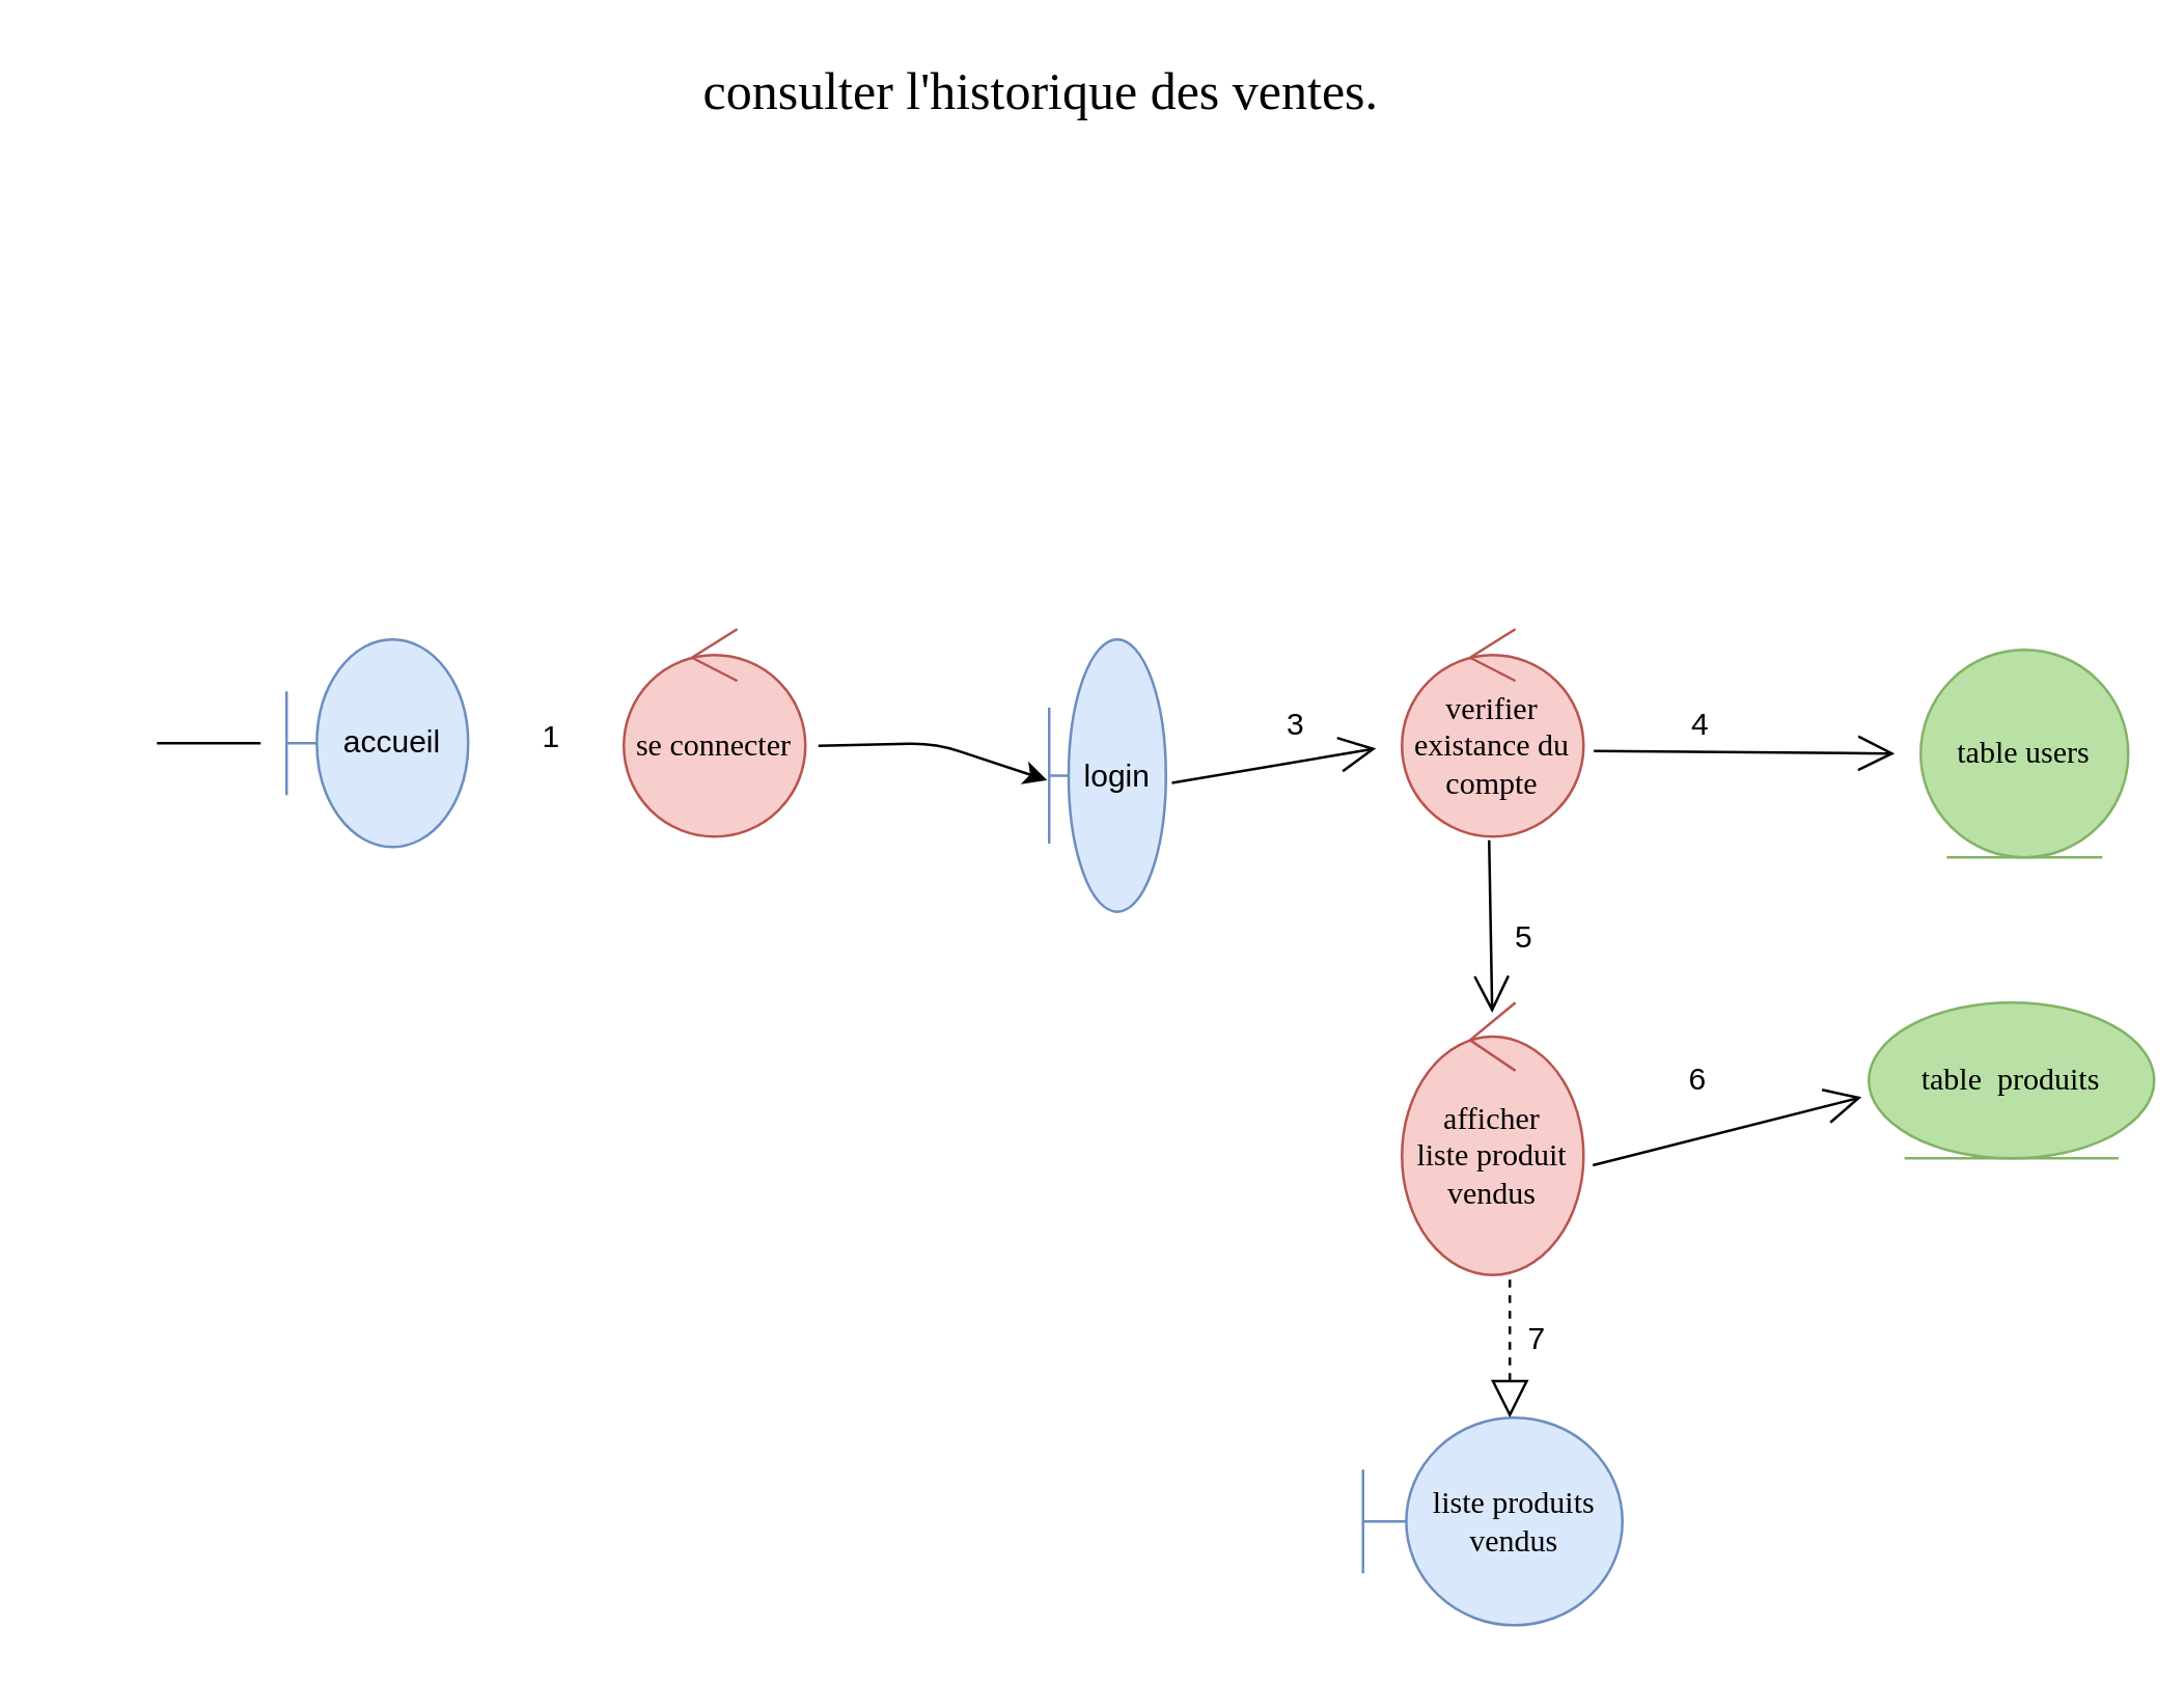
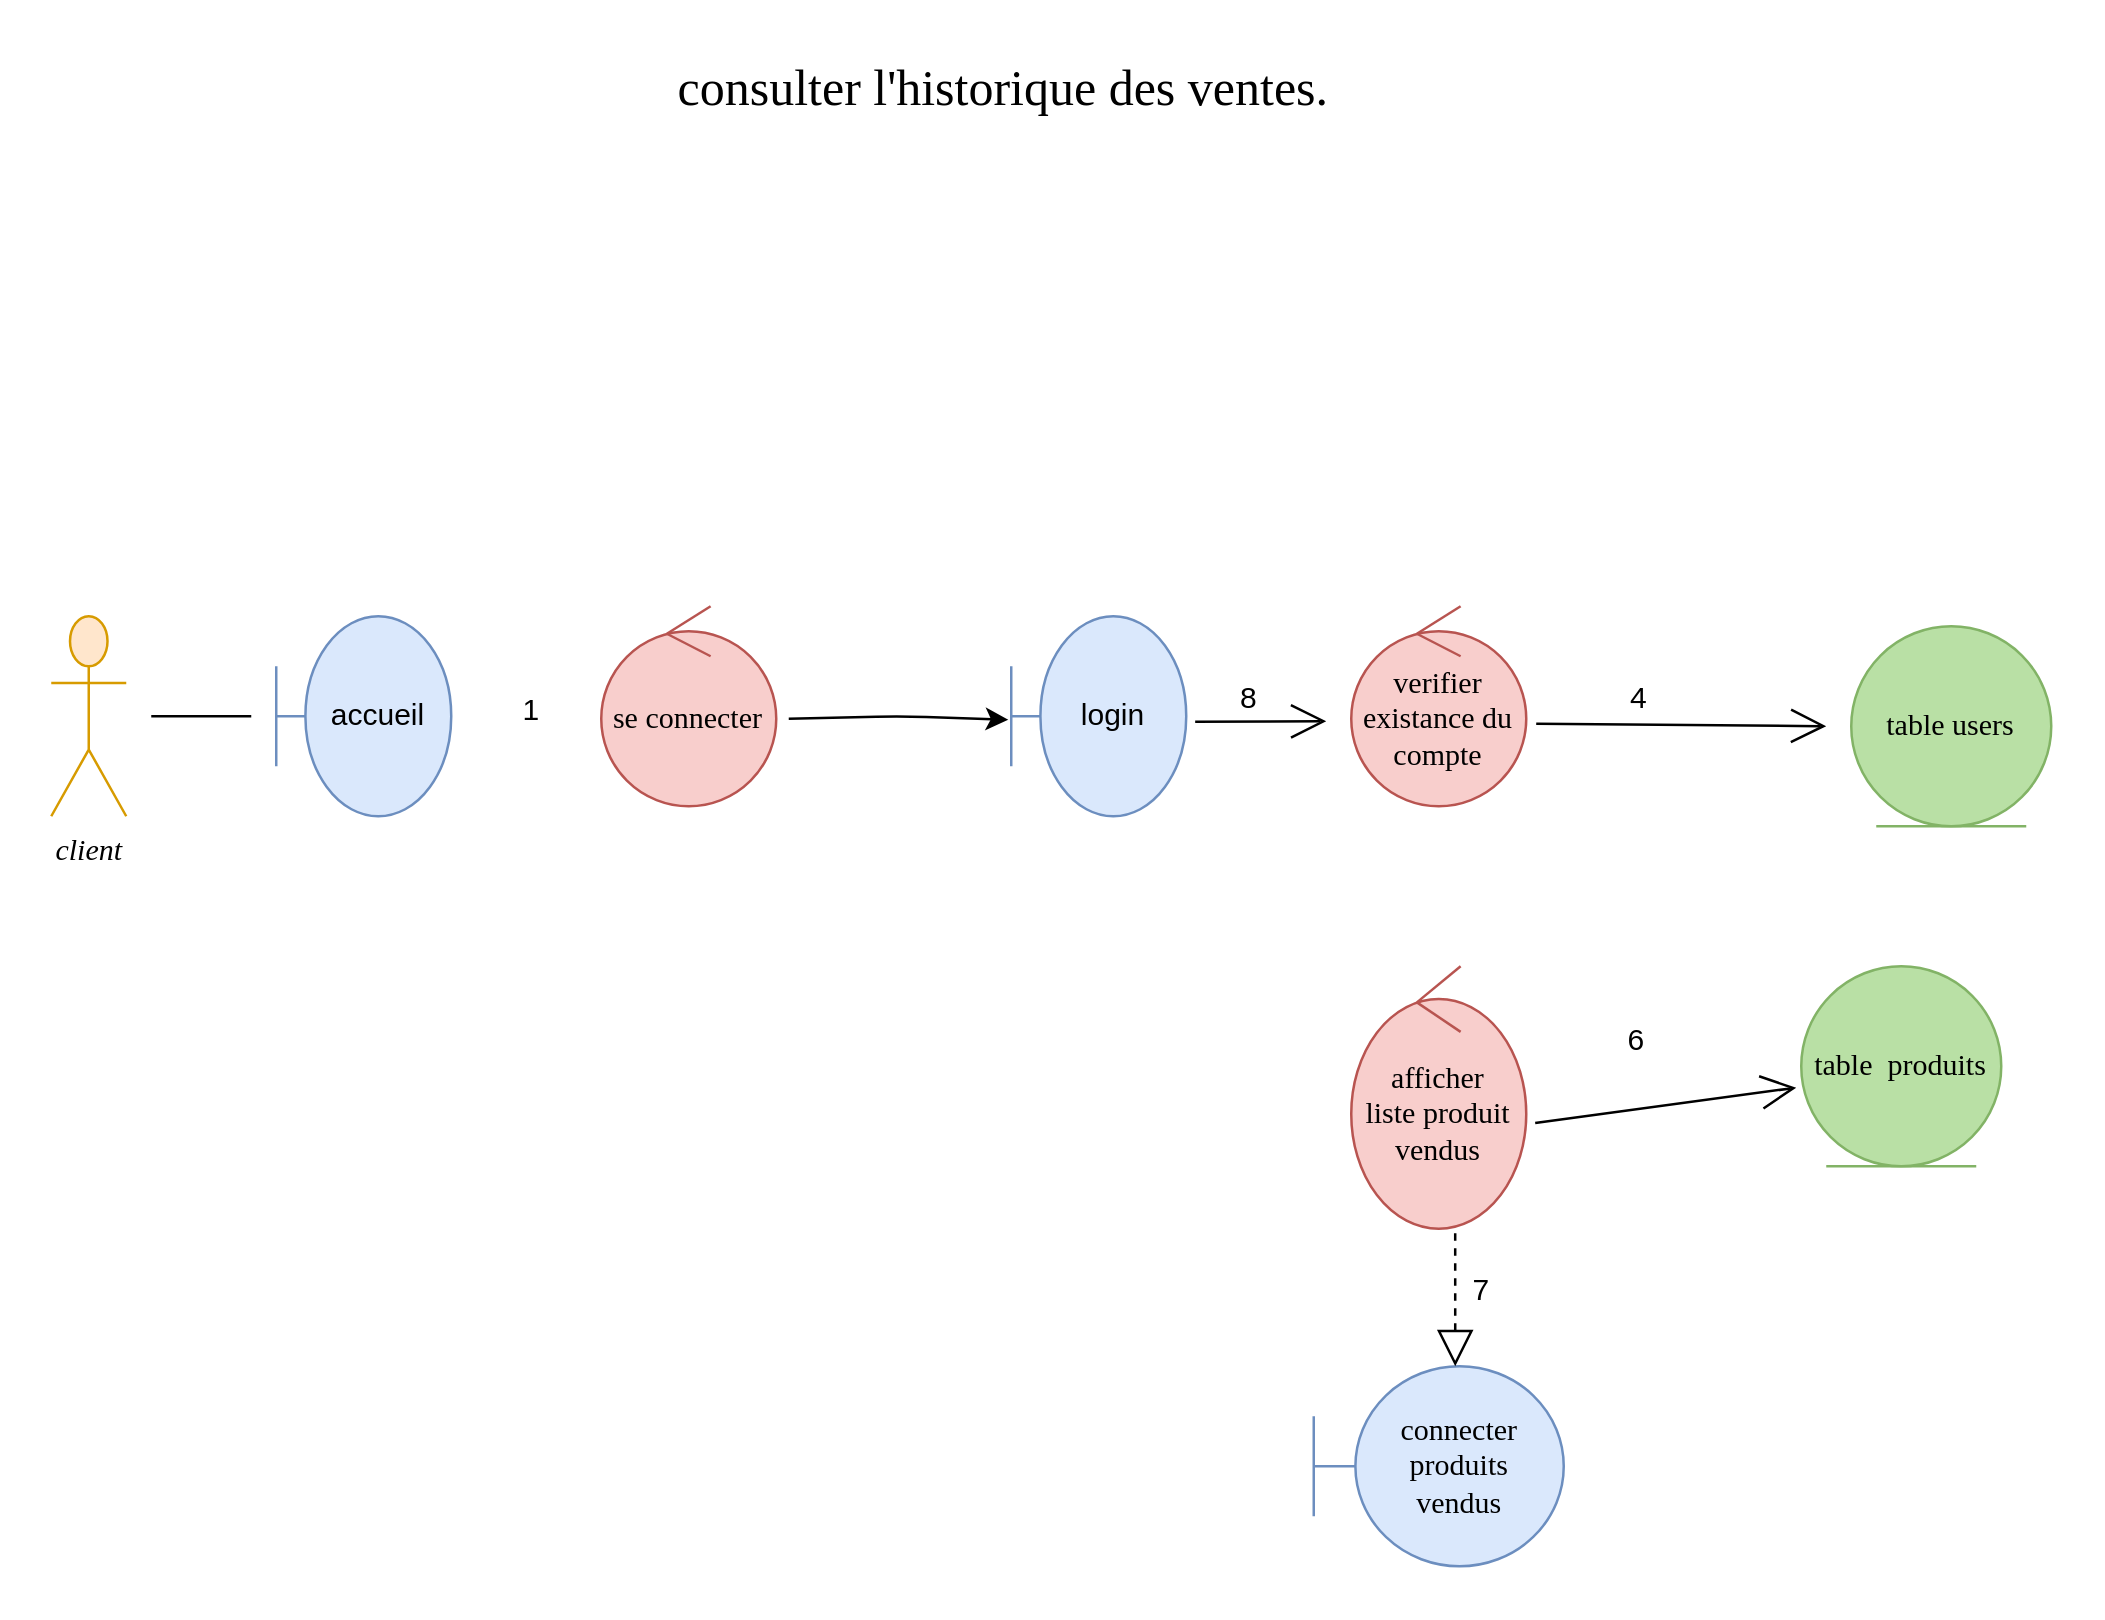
- <mxCell id="20" value="3" style="text;html=1;resizable=0;points=[];autosize=1;align=left;verticalAlign=top;spacingTop=-4;" vertex="1" parent="1"><mxGeometry x="494" y="269" width="20" height="20" as="geometry" /></mxCell>
+ <mxCell id="20" value="8" style="text;html=1;resizable=0;points=[];autosize=1;align=left;verticalAlign=top;spacingTop=-4;" vertex="1" parent="1"><mxGeometry x="494" y="269" width="20" height="20" as="geometry" /></mxCell>
+ <mxCell id="2" value="client" style="shape=umlActor;verticalLabelPosition=bottom;labelBackgroundColor=#ffffff;verticalAlign=top;html=1;fontFamily=Verdana;labelBorderColor=none;fontStyle=2;fillColor=#ffe6cc;strokeColor=#d79b00;" vertex="1" parent="1"><mxGeometry x="20" y="246" width="30" height="80" as="geometry" /></mxCell>
- <mxCell id="11" value="login" style="shape=umlBoundary;whiteSpace=wrap;html=1;fillColor=#dae8fc;strokeColor=#6c8ebf;" vertex="1" parent="1"><mxGeometry x="404" y="246" width="45" height="105" as="geometry" /></mxCell>
+ <mxCell id="11" value="login" style="shape=umlBoundary;whiteSpace=wrap;html=1;fillColor=#dae8fc;strokeColor=#6c8ebf;" vertex="1" parent="1"><mxGeometry x="404" y="246" width="70" height="80" as="geometry" /></mxCell>
- <mxCell id="15" value="" style="endArrow=open;endFill=1;endSize=12;html=1;exitX=0.48;exitY=1.017;exitDx=0;exitDy=0;exitPerimeter=0;entryX=0.497;entryY=0.037;entryDx=0;entryDy=0;entryPerimeter=0;" edge="1" parent="1" source="12" target="4"><mxGeometry width="160" relative="1" as="geometry"><mxPoint x="30" y="666" as="sourcePoint" /><mxPoint x="190" y="666" as="targetPoint" /></mxGeometry></mxCell>
- <mxCell id="22" value="5" style="text;html=1;resizable=0;points=[];autosize=1;align=left;verticalAlign=top;spacingTop=-4;" vertex="1" parent="1"><mxGeometry x="582" y="351" width="20" height="20" as="geometry" /></mxCell>
- <mxCell id="16" value="table&amp;nbsp; produits" style="ellipse;shape=umlEntity;whiteSpace=wrap;html=1;fontFamily=Verdana;fillColor=#B9E0A5;strokeColor=#82b366;" vertex="1" parent="1"><mxGeometry x="720" y="386" width="110" height="60" as="geometry" /></mxCell>
+ <mxCell id="16" value="table&amp;nbsp; produits" style="ellipse;shape=umlEntity;whiteSpace=wrap;html=1;fontFamily=Verdana;fillColor=#B9E0A5;strokeColor=#82b366;" vertex="1" parent="1"><mxGeometry x="720" y="386" width="80" height="80" as="geometry" /></mxCell>
- <mxCell id="6" value="liste produits&lt;br&gt;vendus" style="shape=umlBoundary;whiteSpace=wrap;html=1;fontFamily=Verdana;fillColor=#dae8fc;strokeColor=#6c8ebf;" vertex="1" parent="1"><mxGeometry x="525" y="546" width="100" height="80" as="geometry" /></mxCell>
+ <mxCell id="6" value="connecter produits&lt;br&gt;vendus" style="shape=umlBoundary;whiteSpace=wrap;html=1;fontFamily=Verdana;fillColor=#dae8fc;strokeColor=#6c8ebf;" vertex="1" parent="1"><mxGeometry x="525" y="546" width="100" height="80" as="geometry" /></mxCell>
